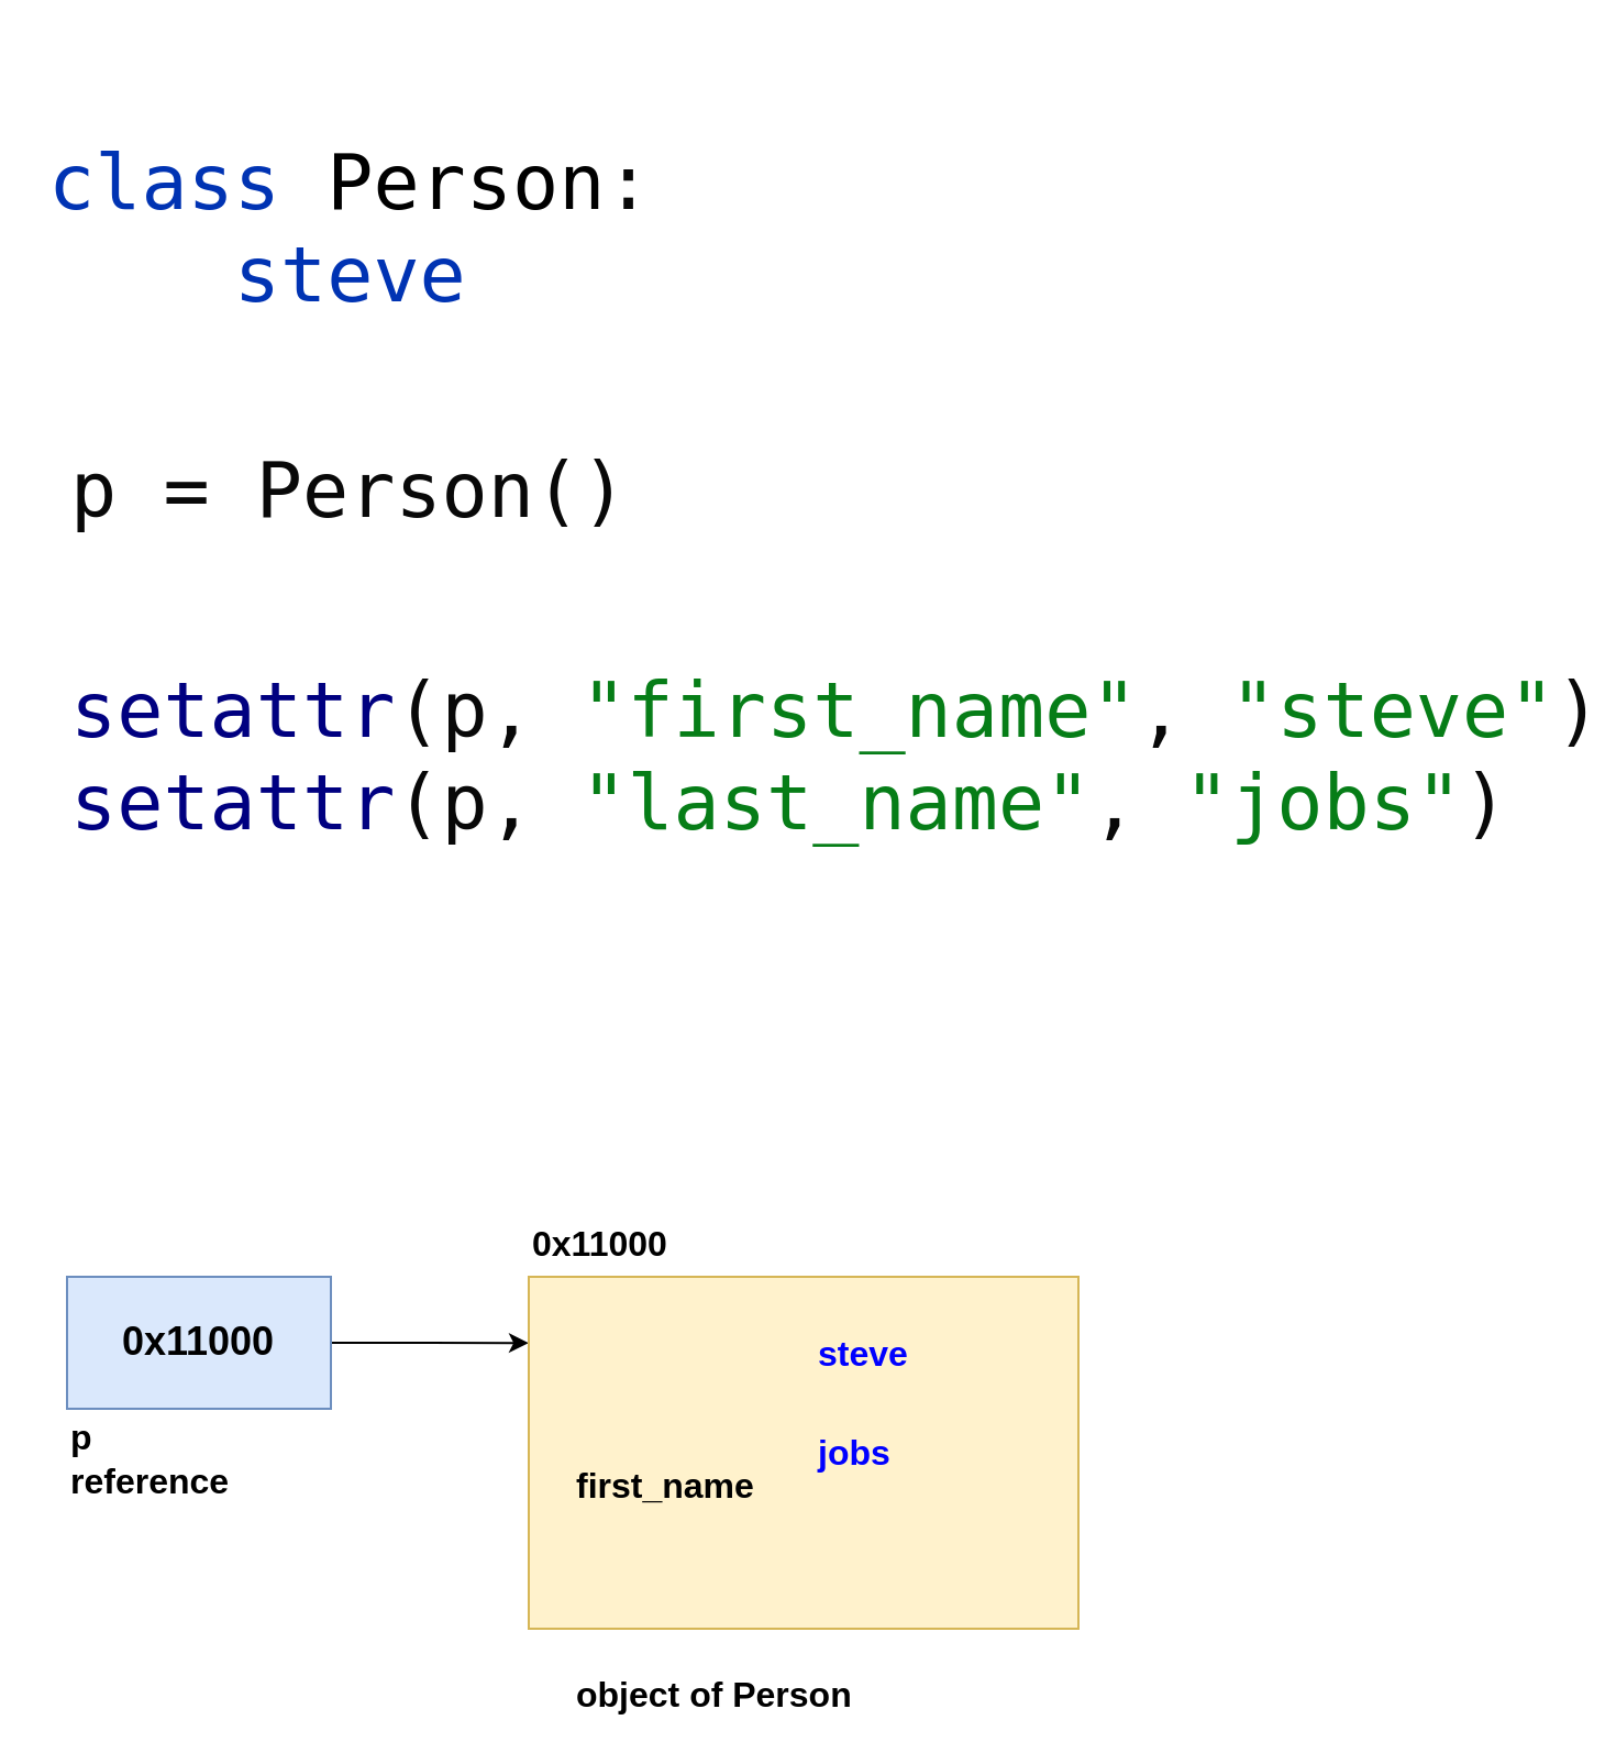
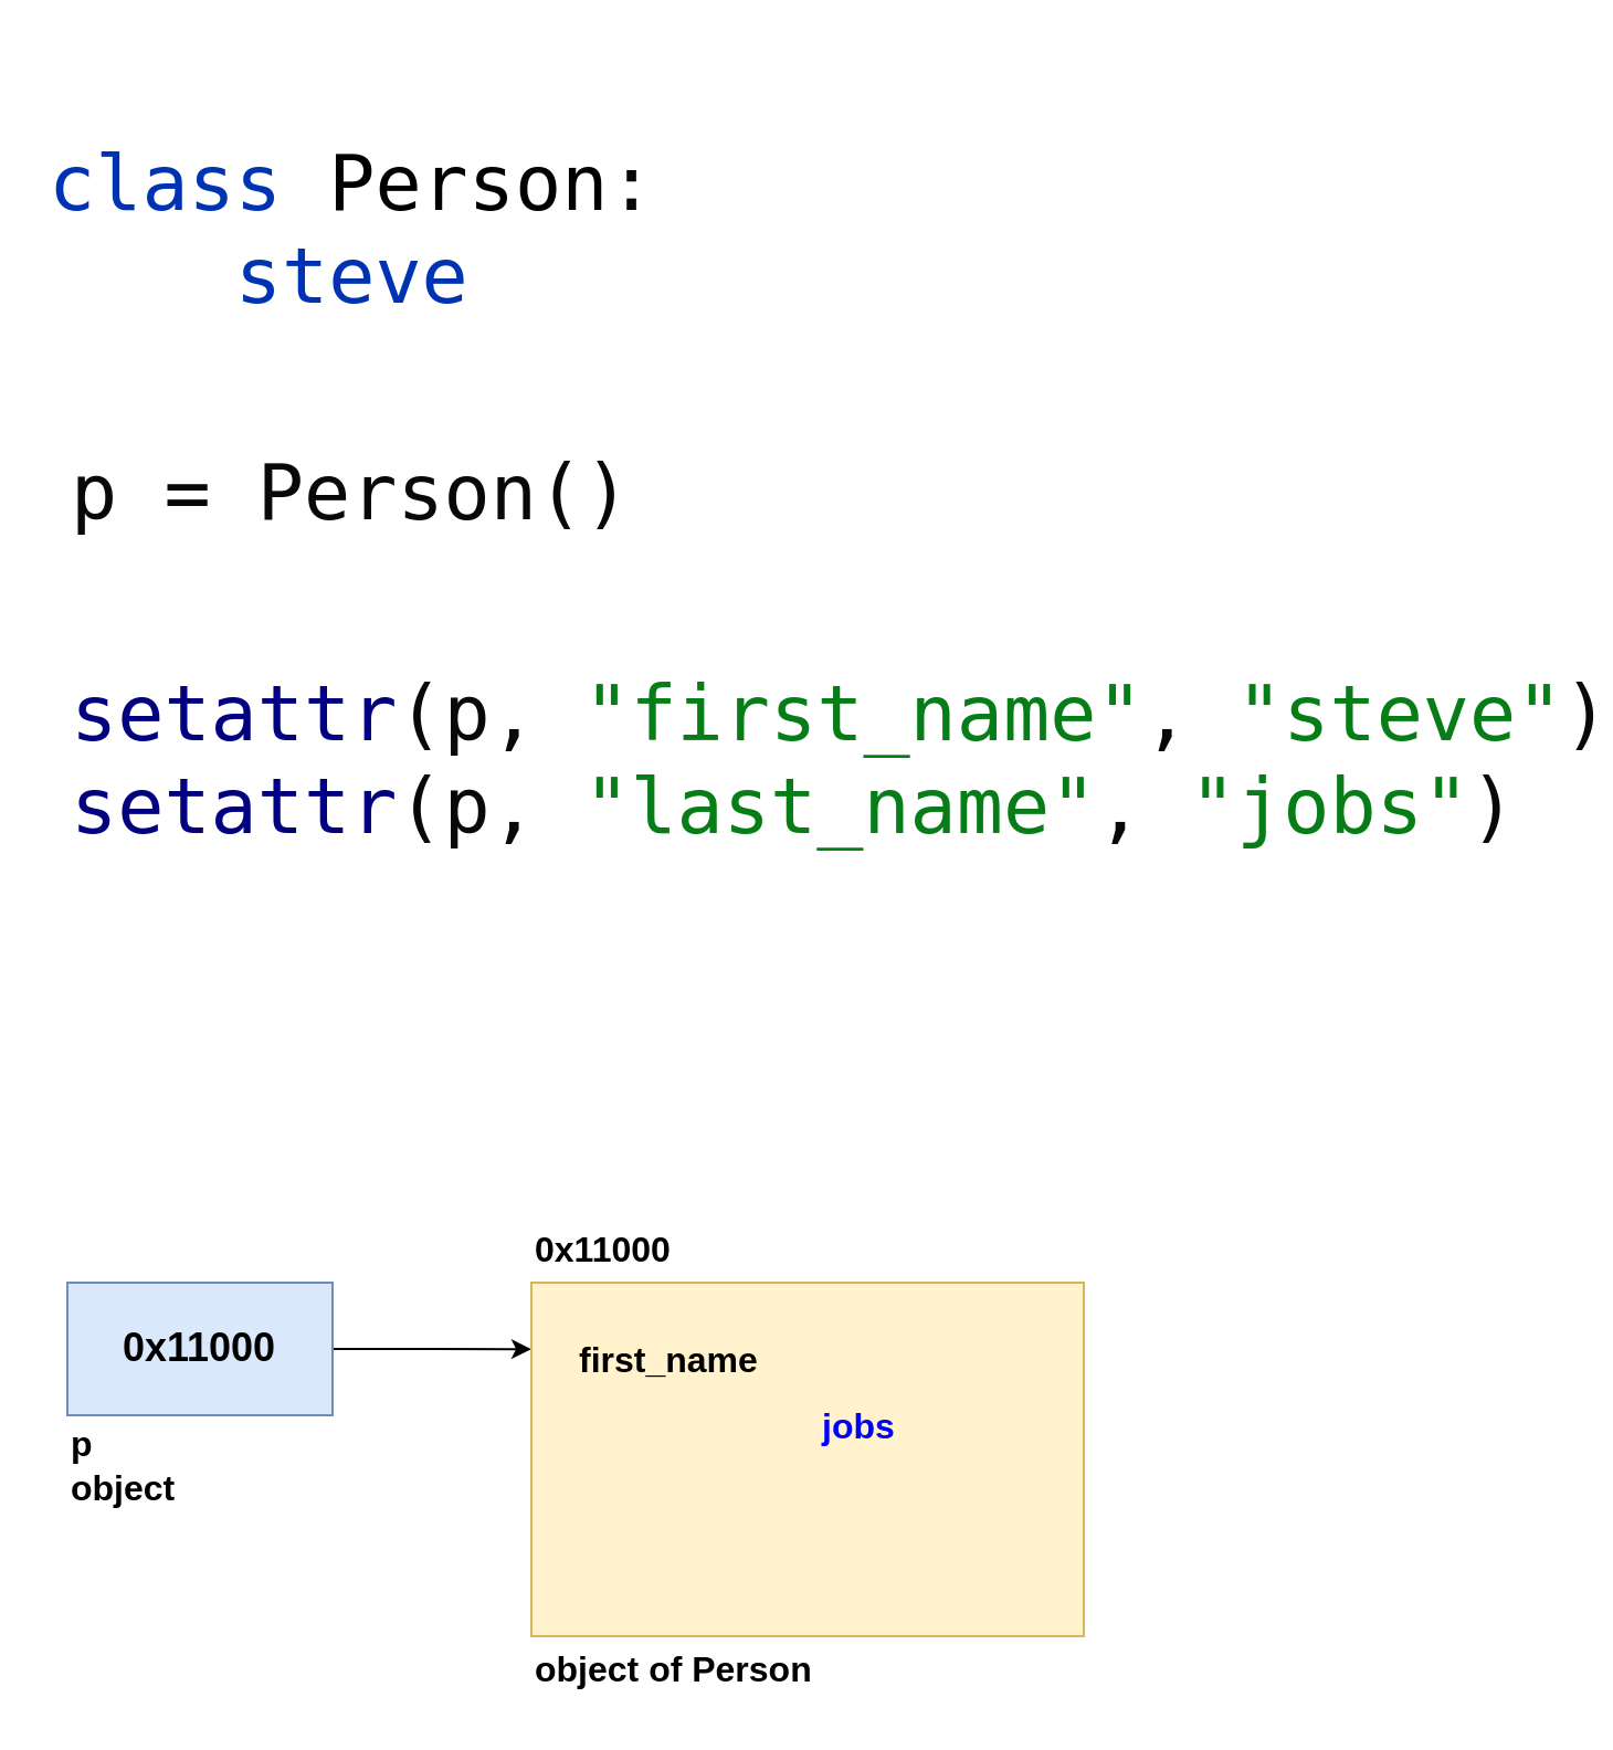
- <mxCell id="12" value="steve" style="text;html=1;strokeColor=none;fillColor=none;align=left;verticalAlign=middle;whiteSpace=wrap;rounded=0;fontStyle=1;fontSize=16;fontColor=#0000FF;" vertex="1" parent="1"><mxGeometry x="370" y="600" width="90" height="30" as="geometry" /></mxCell>
- <mxCell id="13" value="jobs" style="text;html=1;strokeColor=none;fillColor=none;align=left;verticalAlign=middle;whiteSpace=wrap;rounded=0;fontStyle=1;fontSize=16;fontColor=#0000FF;" vertex="1" parent="1"><mxGeometry x="370" y="645" width="90" height="30" as="geometry" /></mxCell>
+ <mxCell id="13" value="jobs" style="text;html=1;strokeColor=none;fillColor=none;align=left;verticalAlign=middle;whiteSpace=wrap;rounded=0;fontStyle=1;fontSize=16;fontColor=#0000FF;" vertex="1" parent="1"><mxGeometry x="370" y="630" width="90" height="30" as="geometry" /></mxCell>
- <mxCell id="7" value="p&lt;br&gt;reference" style="text;html=1;strokeColor=none;fillColor=none;align=left;verticalAlign=middle;whiteSpace=wrap;rounded=0;fontStyle=1;fontSize=16;" vertex="1" parent="1"><mxGeometry x="30" y="645" width="120" height="35" as="geometry" /></mxCell>
+ <mxCell id="7" value="p&lt;br&gt;object" style="text;html=1;strokeColor=none;fillColor=none;align=left;verticalAlign=middle;whiteSpace=wrap;rounded=0;fontStyle=1;fontSize=16;" vertex="1" parent="1"><mxGeometry x="30" y="645" width="120" height="35" as="geometry" /></mxCell>
- <mxCell id="11" value="first_name" style="text;html=1;strokeColor=none;fillColor=none;align=left;verticalAlign=middle;whiteSpace=wrap;rounded=0;fontStyle=1;fontSize=16;" vertex="1" parent="1"><mxGeometry x="260" y="660" width="90" height="30" as="geometry" /></mxCell>
+ <mxCell id="11" value="first_name" style="text;html=1;strokeColor=none;fillColor=none;align=left;verticalAlign=middle;whiteSpace=wrap;rounded=0;fontStyle=1;fontSize=16;" vertex="1" parent="1"><mxGeometry x="260" y="600" width="90" height="30" as="geometry" /></mxCell>
- <mxCell id="9" value="object of Person" style="text;html=1;strokeColor=none;fillColor=none;align=left;verticalAlign=middle;whiteSpace=wrap;rounded=0;fontStyle=1;fontSize=16;" vertex="1" parent="1"><mxGeometry x="260" y="755" width="170" height="30" as="geometry" /></mxCell>
+ <mxCell id="9" value="object of Person" style="text;html=1;strokeColor=none;fillColor=none;align=left;verticalAlign=middle;whiteSpace=wrap;rounded=0;fontStyle=1;fontSize=16;" vertex="1" parent="1"><mxGeometry x="240" y="740" width="170" height="30" as="geometry" /></mxCell>
